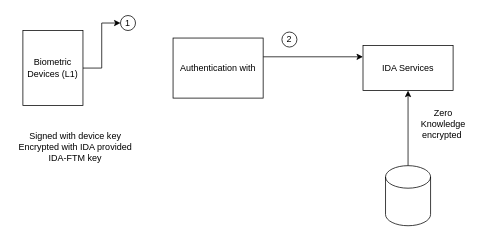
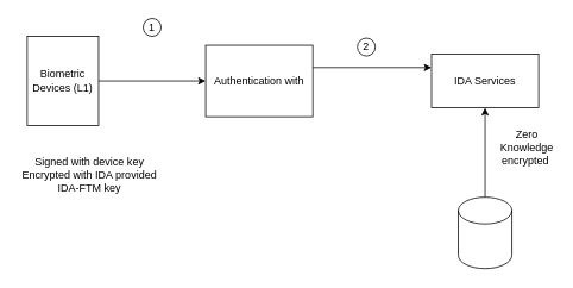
- <mxCell id="12" value="2" style="ellipse;whiteSpace=wrap;html=1;aspect=fixed;" vertex="1" parent="1"><mxGeometry x="375" y="42" width="20" height="20" as="geometry" /></mxCell>
+ <mxCell id="12" value="2" style="ellipse;whiteSpace=wrap;html=1;aspect=fixed;" vertex="1" parent="1"><mxGeometry x="400" y="42" width="20" height="20" as="geometry" /></mxCell>
- <mxCell id="2" style="edgeStyle=orthogonalEdgeStyle;rounded=0;orthogonalLoop=1;jettySize=auto;html=1;exitX=1;exitY=0.5;exitDx=0;exitDy=0;" edge="1" parent="1" source="3" target="11"><mxGeometry relative="1" as="geometry" /></mxCell>
+ <mxCell id="2" style="edgeStyle=orthogonalEdgeStyle;rounded=0;orthogonalLoop=1;jettySize=auto;html=1;exitX=1;exitY=0.5;exitDx=0;exitDy=0;entryX=0;entryY=0.5;entryDx=0;entryDy=0;" edge="1" parent="1" source="3" target="5"><mxGeometry relative="1" as="geometry" /></mxCell>
